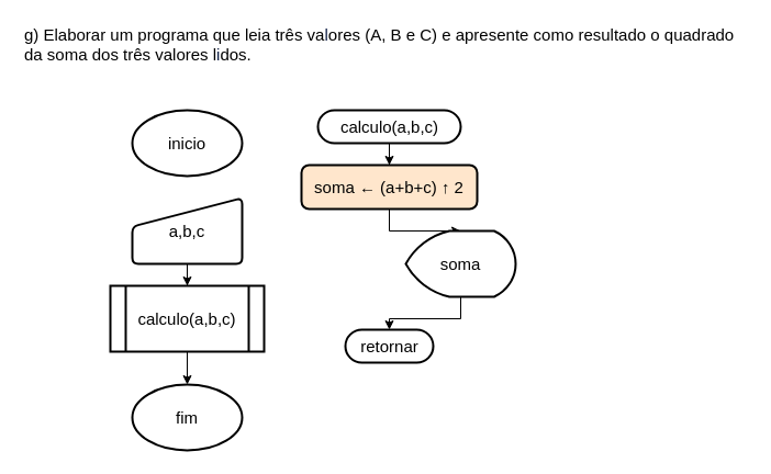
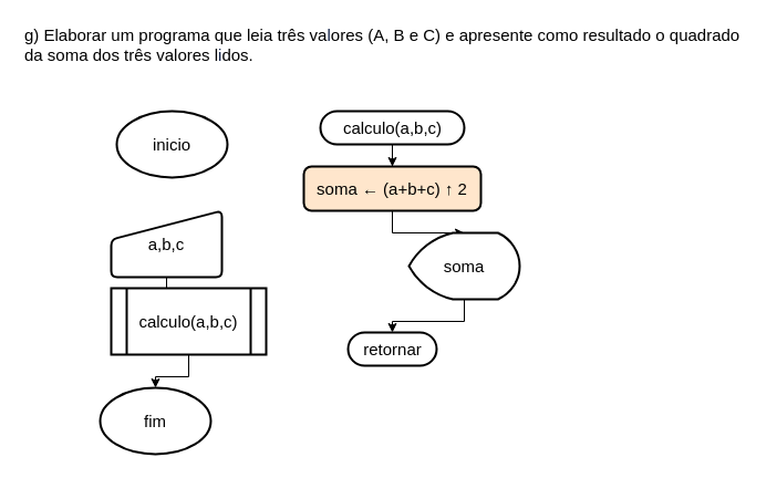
- <mxCell id="9" value="inicio" style="strokeWidth=2;html=1;shape=mxgraph.flowchart.start_1;whiteSpace=wrap;fontSize=15;" vertex="1" parent="1"><mxGeometry x="120" y="100" width="100" height="60" as="geometry" /></mxCell>
+ <mxCell id="9" value="inicio" style="strokeWidth=2;html=1;shape=mxgraph.flowchart.start_1;whiteSpace=wrap;fontSize=15;" vertex="1" parent="1"><mxGeometry x="105" y="100" width="100" height="60" as="geometry" /></mxCell>
- <mxCell id="7" value="a,b,c" style="html=1;strokeWidth=2;shape=manualInput;whiteSpace=wrap;rounded=1;size=26;arcSize=11;fontSize=15;" vertex="1" parent="1"><mxGeometry x="120" y="180" width="100" height="60" as="geometry" /></mxCell>
+ <mxCell id="7" value="a,b,c" style="html=1;strokeWidth=2;shape=manualInput;whiteSpace=wrap;rounded=1;size=26;arcSize=11;fontSize=15;" vertex="1" parent="1"><mxGeometry x="100" y="190" width="100" height="60" as="geometry" /></mxCell>
- <mxCell id="8" value="fim" style="strokeWidth=2;html=1;shape=mxgraph.flowchart.start_1;whiteSpace=wrap;fontSize=15;" vertex="1" parent="1"><mxGeometry x="120" y="350" width="100" height="60" as="geometry" /></mxCell>
+ <mxCell id="8" value="fim" style="strokeWidth=2;html=1;shape=mxgraph.flowchart.start_1;whiteSpace=wrap;fontSize=15;" vertex="1" parent="1"><mxGeometry x="90" y="350" width="100" height="60" as="geometry" /></mxCell>
